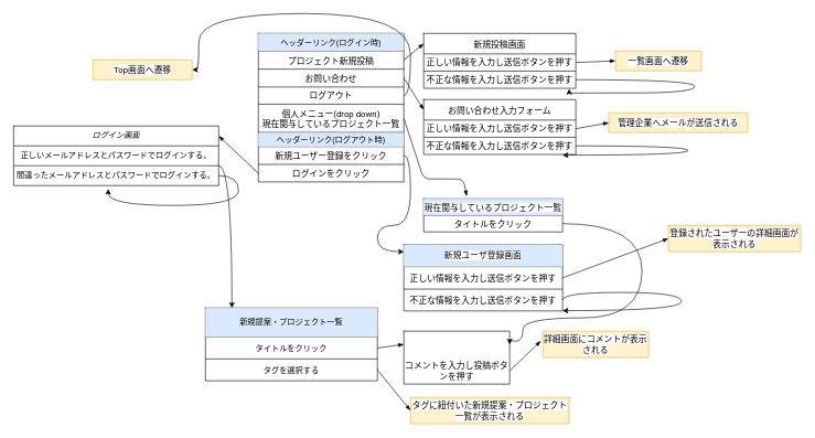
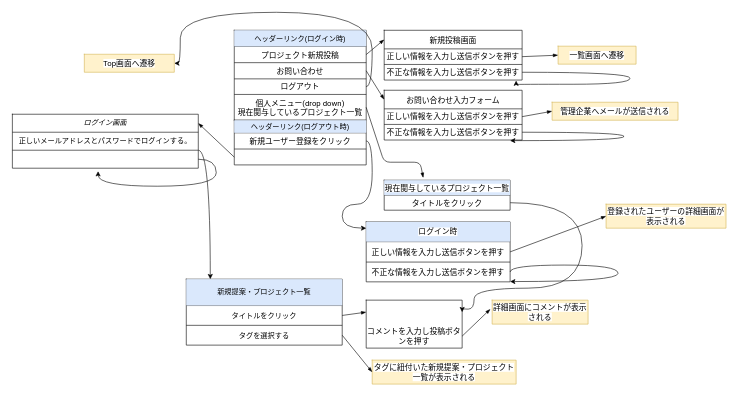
- <mxCell id="96" value="&lt;span style=&quot;font-family: &amp;#34;arial&amp;#34; ; font-size: 13px ; text-align: left ; background-color: rgb(255 , 255 , 255)&quot;&gt;ログインをクリック&lt;/span&gt;" style="shape=partialRectangle;html=1;whiteSpace=wrap;connectable=0;overflow=hidden;fillColor=none;top=0;left=0;bottom=0;right=0;" vertex="1" parent="95"><mxGeometry width="220" height="27" as="geometry" /></mxCell>
- <mxCell id="9" value="&lt;span style=&quot;text-align: left&quot;&gt;間違ったメールアドレスとパスワードでログインする。&lt;/span&gt;" style="shape=partialRectangle;html=1;whiteSpace=wrap;connectable=0;overflow=hidden;fillColor=none;top=0;left=0;bottom=0;right=0;" vertex="1" parent="8"><mxGeometry width="310" height="30" as="geometry" /></mxCell>
- <mxCell id="68" value="&lt;span style=&quot;font-family: &amp;#34;roboto&amp;#34; , &amp;#34;robotodraft&amp;#34; , &amp;#34;helvetica&amp;#34; , &amp;#34;arial&amp;#34; , sans-serif ; font-size: 13px ; background-color: rgb(255 , 255 , 255)&quot;&gt;新規ユーザ登録画面&lt;/span&gt;" style="shape=partialRectangle;html=1;whiteSpace=wrap;connectable=0;overflow=hidden;fillColor=#dae8fc;top=0;left=0;bottom=0;right=0;strokeColor=#6c8ebf;" vertex="1" parent="67"><mxGeometry width="240" height="33" as="geometry" /></mxCell>
+ <mxCell id="68" value="&lt;span style=&quot;font-family: &amp;#34;roboto&amp;#34; , &amp;#34;robotodraft&amp;#34; , &amp;#34;helvetica&amp;#34; , &amp;#34;arial&amp;#34; , sans-serif ; font-size: 13px ; background-color: rgb(255 , 255 , 255)&quot;&gt;ログイン時&lt;/span&gt;" style="shape=partialRectangle;html=1;whiteSpace=wrap;connectable=0;overflow=hidden;fillColor=#dae8fc;top=0;left=0;bottom=0;right=0;strokeColor=#6c8ebf;" vertex="1" parent="67"><mxGeometry width="240" height="33" as="geometry" /></mxCell>
